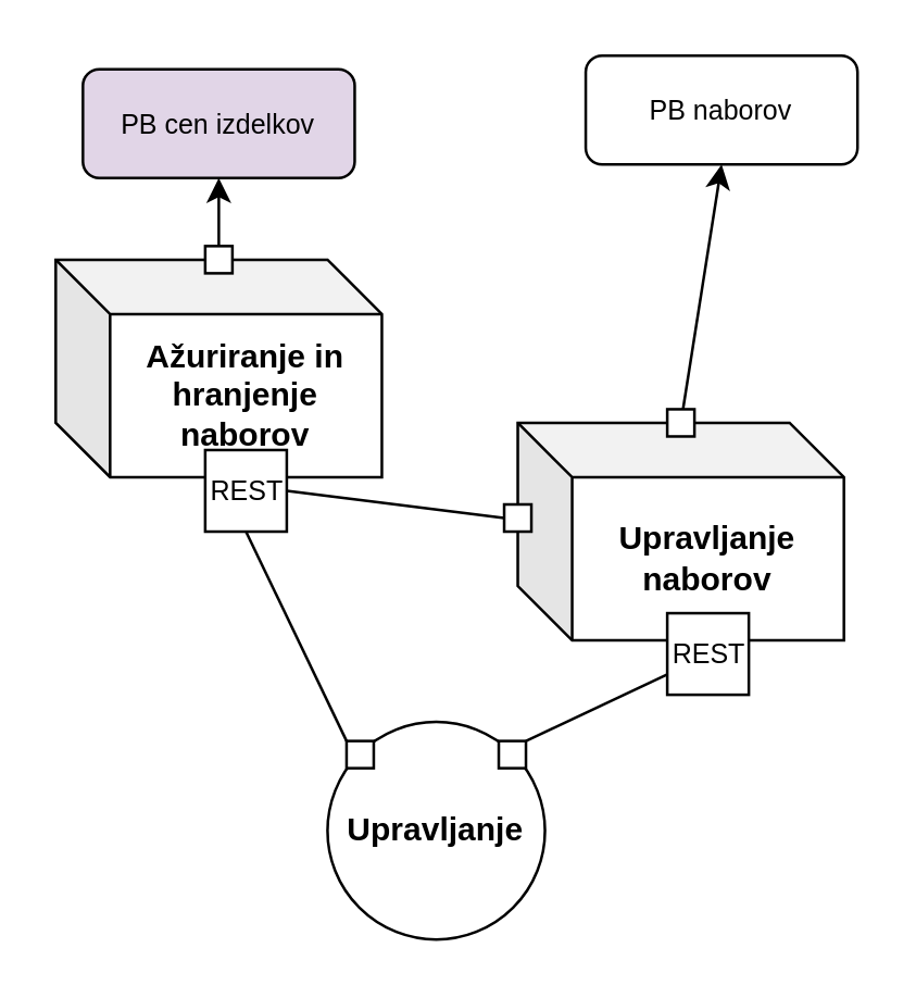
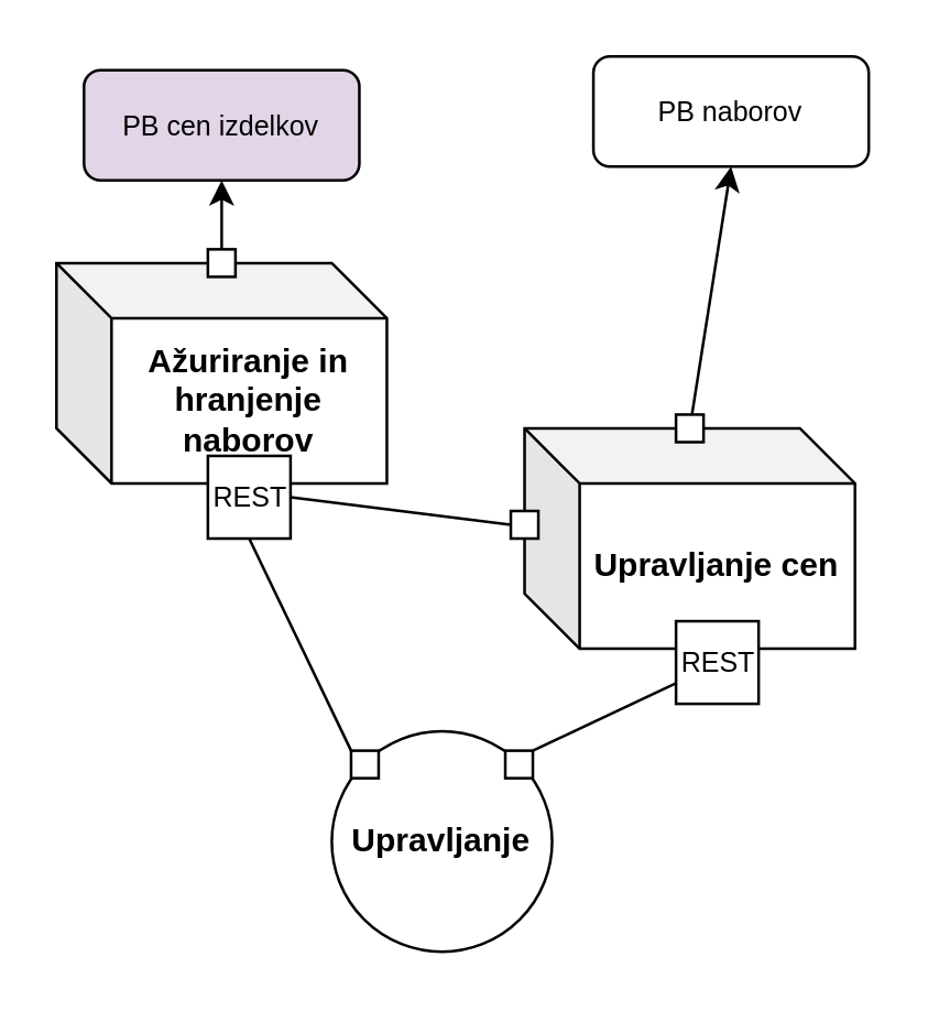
- <mxCell id="3" value="&lt;b&gt;&lt;font style=&quot;font-size: 12px;&quot;&gt;Upravljanje naborov&lt;br&gt;&lt;/font&gt;&lt;/b&gt;" style="shape=cube;whiteSpace=wrap;html=1;boundedLbl=1;backgroundOutline=1;darkOpacity=0.05;darkOpacity2=0.1;fontSize=10;" parent="1" vertex="1"><mxGeometry x="190" y="155" width="120" height="80" as="geometry" /></mxCell>
+ <mxCell id="3" value="&lt;b&gt;&lt;font style=&quot;font-size: 12px;&quot;&gt;Upravljanje cen&lt;br&gt;&lt;/font&gt;&lt;/b&gt;" style="shape=cube;whiteSpace=wrap;html=1;boundedLbl=1;backgroundOutline=1;darkOpacity=0.05;darkOpacity2=0.1;fontSize=10;" parent="1" vertex="1"><mxGeometry x="190" y="155" width="120" height="80" as="geometry" /></mxCell>
